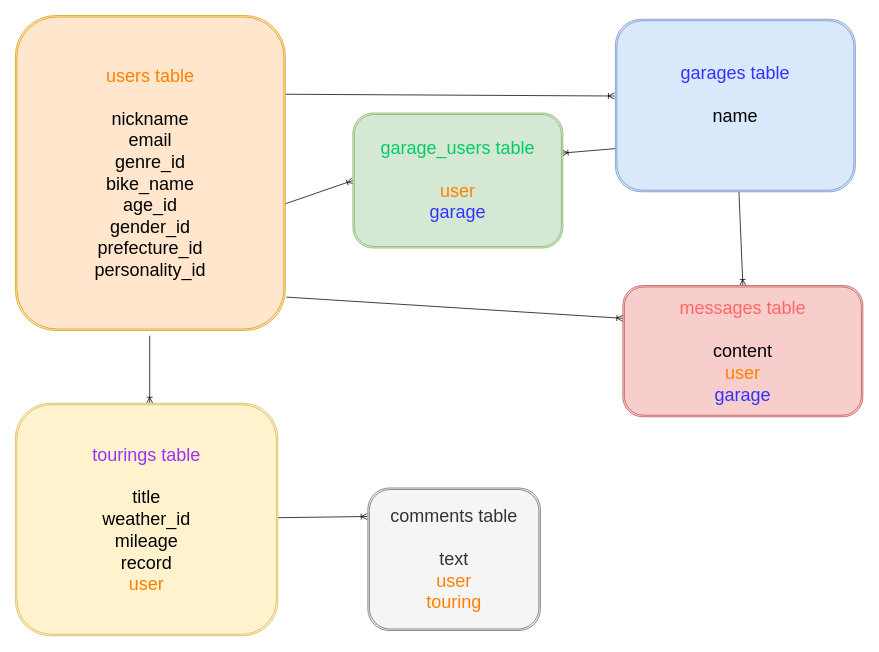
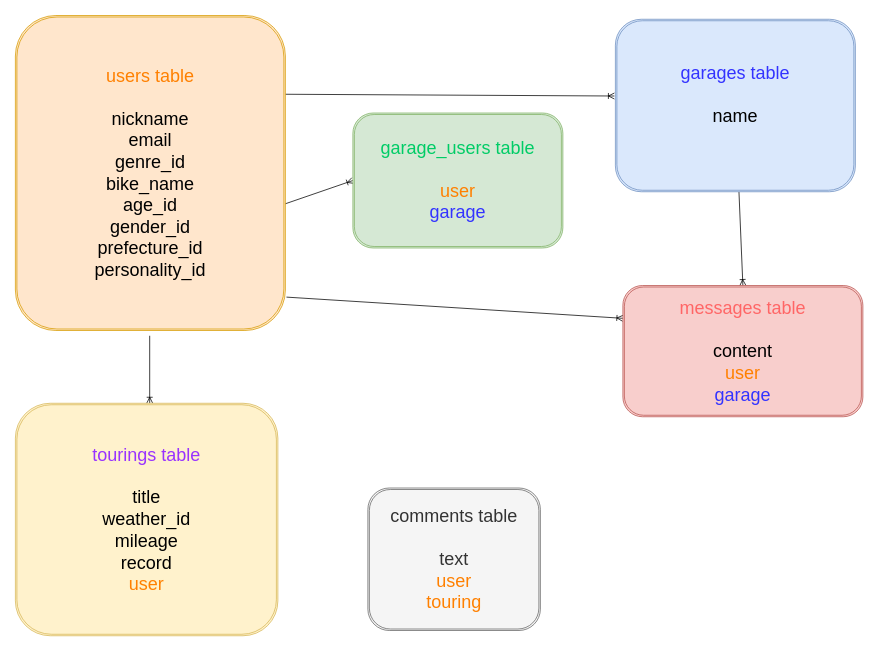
- <mxCell id="7" style="edgeStyle=none;html=1;exitX=0;exitY=0.75;exitDx=0;exitDy=0;entryX=0.996;entryY=0.297;entryDx=0;entryDy=0;entryPerimeter=0;fontSize=24;fontColor=#FF6666;endArrow=ERoneToMany;endFill=0;" parent="1" source="9" target="10" edge="1"><mxGeometry relative="1" as="geometry" /></mxCell>
- <mxCell id="12" style="edgeStyle=none;html=1;entryX=-0.004;entryY=0.2;entryDx=0;entryDy=0;entryPerimeter=0;fontSize=24;fontColor=#FF8000;endArrow=ERoneToMany;endFill=0;" parent="1" source="13" target="14" edge="1"><mxGeometry relative="1" as="geometry" /></mxCell>
